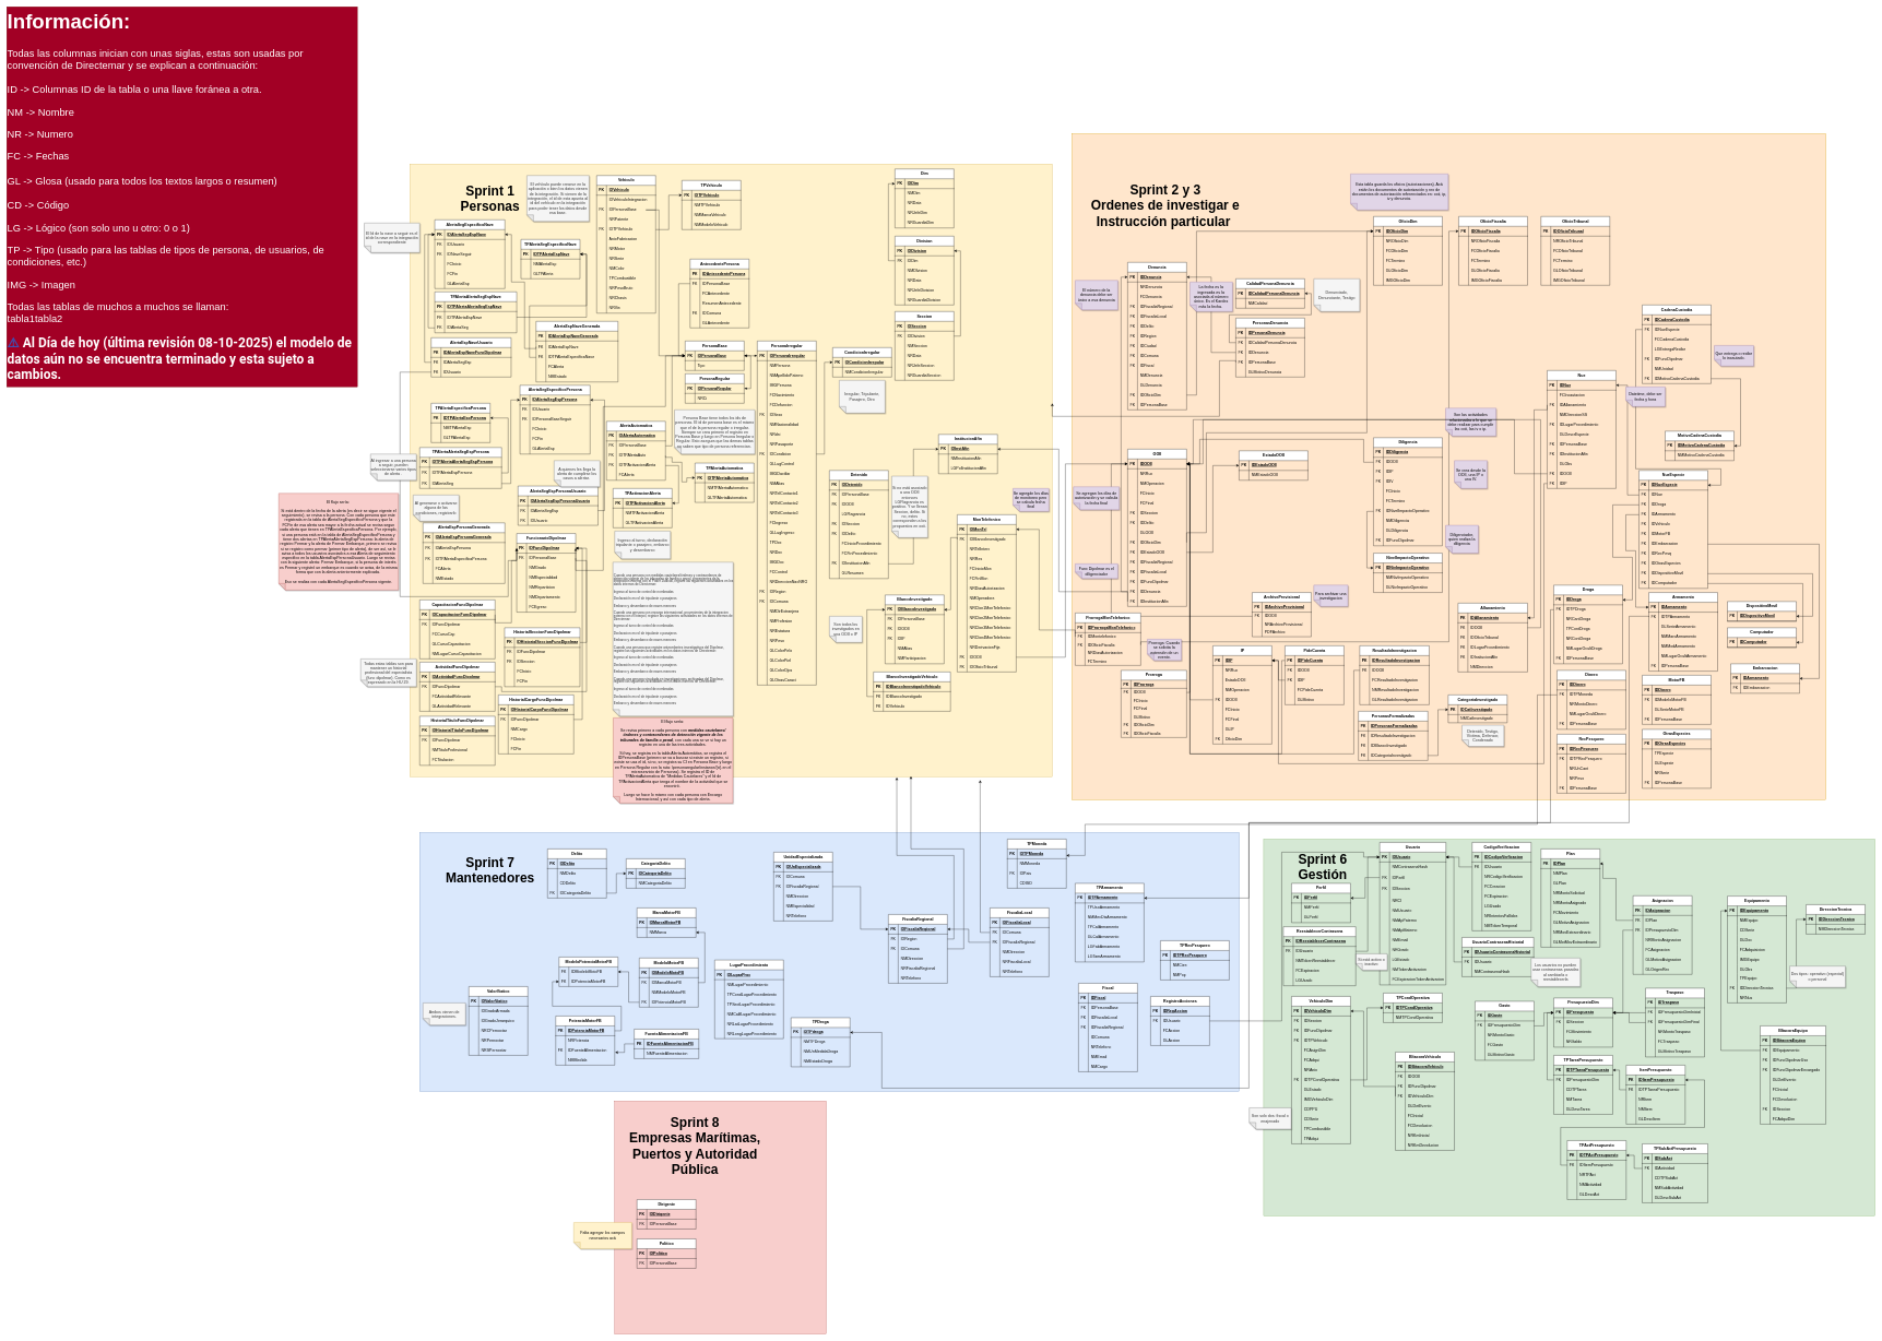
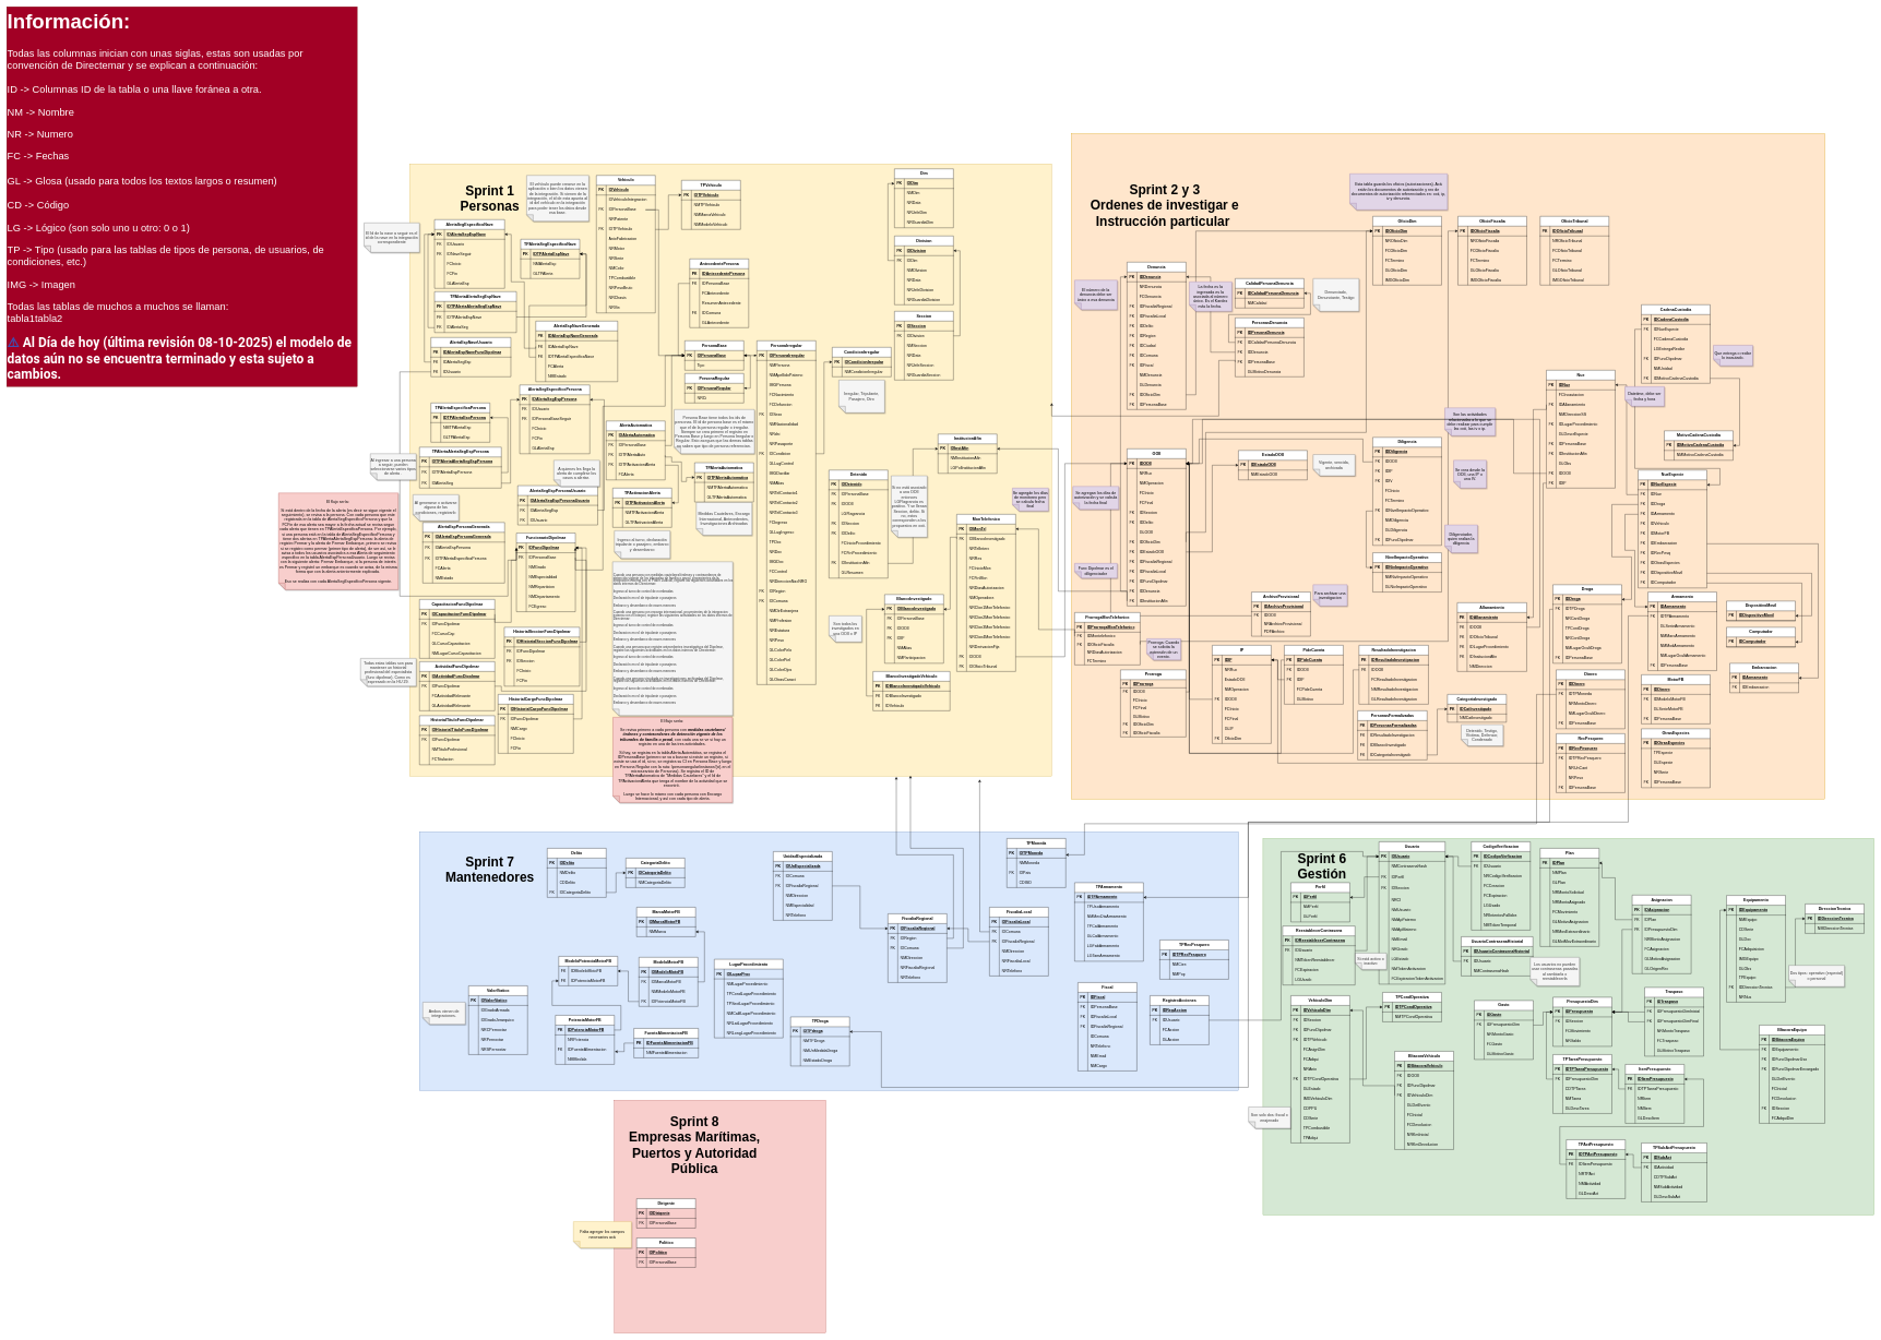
+ <mxCell id="745" value="Vigente, vencida, archivada" style="shape=note;whiteSpace=wrap;html=1;backgroundOutline=1;fontColor=#333333;darkOpacity=0.05;fillColor=#f5f5f5;strokeColor=#666666;fillStyle=solid;direction=west;gradientDirection=north;shadow=1;size=20;pointerEvents=1;" parent="1" vertex="1"><mxGeometry x="4008" y="1387.5" width="128" height="65" as="geometry" /></mxCell>
+ <mxCell id="1806" value="&lt;p data-pm-slice=&quot;1 1 [&amp;quot;bulletList&amp;quot;,{&amp;quot;localId&amp;quot;:null},&amp;quot;listItem&amp;quot;,{&amp;quot;localId&amp;quot;:null}]&quot; data-prosemirror-node-block=&quot;true&quot; data-prosemirror-node-name=&quot;paragraph&quot; data-prosemirror-content-type=&quot;node&quot;&gt;Medidas Cautelares, Encargo Internacional, Antecedentes, Investigaciones Archivadas&lt;/p&gt;" style="shape=note;whiteSpace=wrap;html=1;backgroundOutline=1;fontColor=#333333;darkOpacity=0.05;fillColor=#f5f5f5;strokeColor=#666666;fillStyle=solid;direction=west;gradientDirection=north;shadow=1;size=20;pointerEvents=1;" parent="1" vertex="1"><mxGeometry x="2125" y="1533.75" width="170" height="100" as="geometry" /></mxCell>
